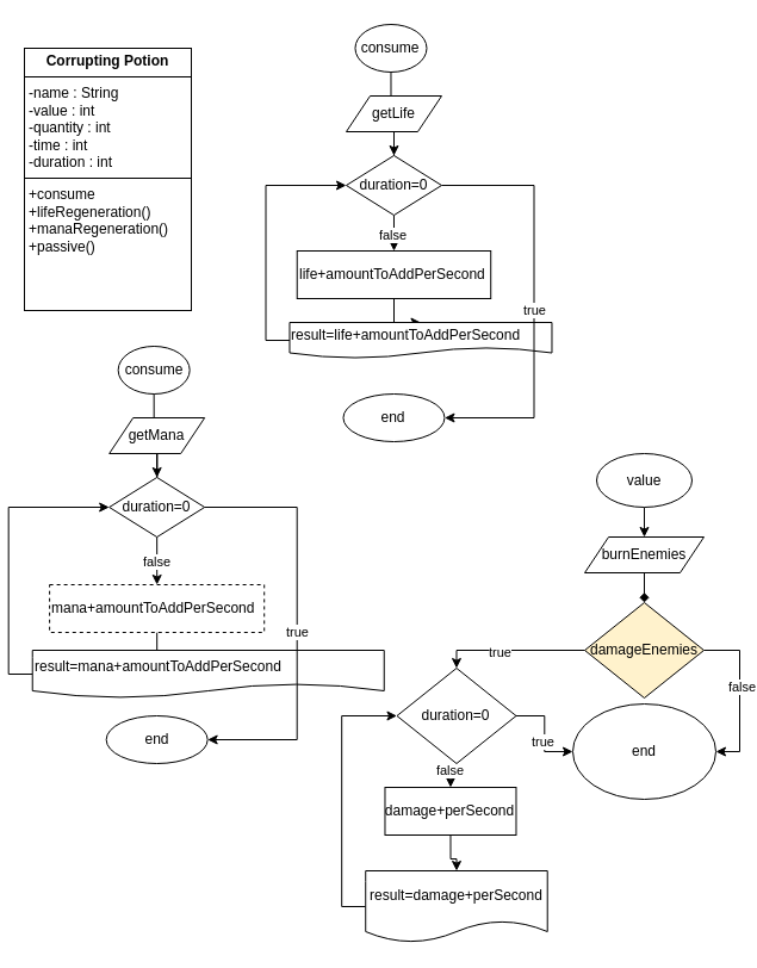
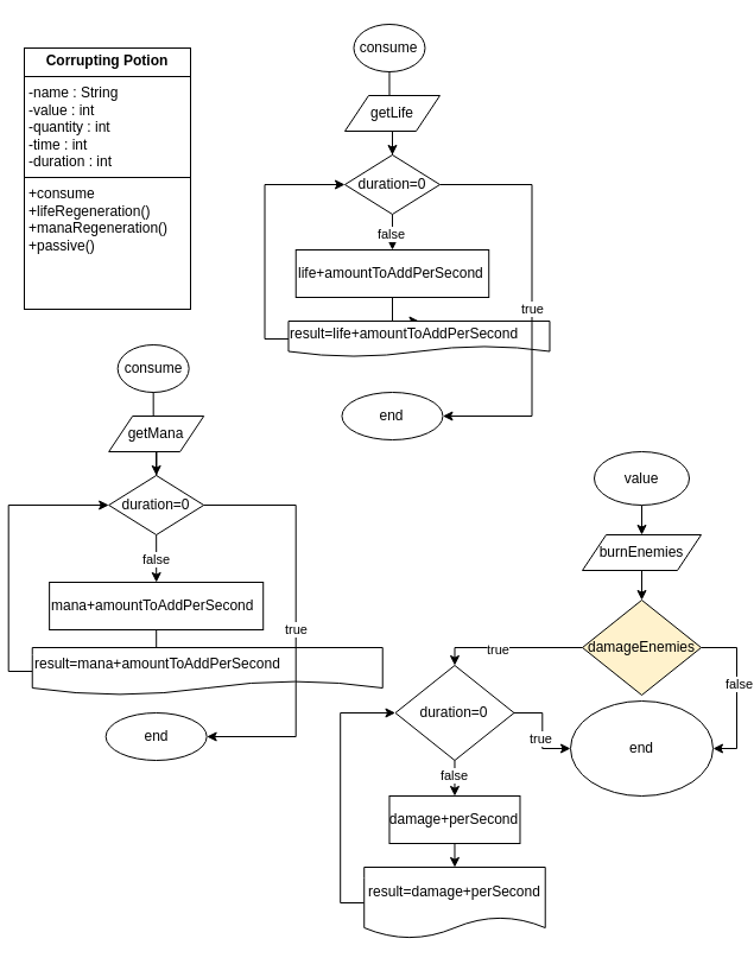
- <mxCell id="33" style="edgeStyle=orthogonalEdgeStyle;rounded=0;orthogonalLoop=1;jettySize=auto;html=1;entryX=0.5;entryY=0;entryDx=0;entryDy=0;endArrow=diamond;" edge="1" parent="1" source="34" target="39"><mxGeometry relative="1" as="geometry" /></mxCell>
+ <mxCell id="33" style="edgeStyle=orthogonalEdgeStyle;rounded=0;orthogonalLoop=1;jettySize=auto;html=1;entryX=0.5;entryY=0;entryDx=0;entryDy=0;" edge="1" parent="1" source="34" target="39"><mxGeometry relative="1" as="geometry" /></mxCell>
- <mxCell id="22" value="mana+amountToAddPerSecond" style="rounded=0;whiteSpace=wrap;html=1;align=left;dashed=1;" vertex="1" parent="1"><mxGeometry x="41.12" y="490" width="180.09" height="40" as="geometry" /></mxCell>
+ <mxCell id="22" value="mana+amountToAddPerSecond" style="rounded=0;whiteSpace=wrap;html=1;align=left;" vertex="1" parent="1"><mxGeometry x="41.12" y="490" width="180.09" height="40" as="geometry" /></mxCell>
- <mxCell id="41" value="damage+perSecond" style="rounded=0;whiteSpace=wrap;html=1;" vertex="1" parent="1"><mxGeometry x="322.48" y="660" width="110" height="40" as="geometry" /></mxCell>
+ <mxCell id="41" value="damage+perSecond" style="rounded=0;whiteSpace=wrap;html=1;" vertex="1" parent="1"><mxGeometry x="327.48" y="670" width="110" height="40" as="geometry" /></mxCell>
